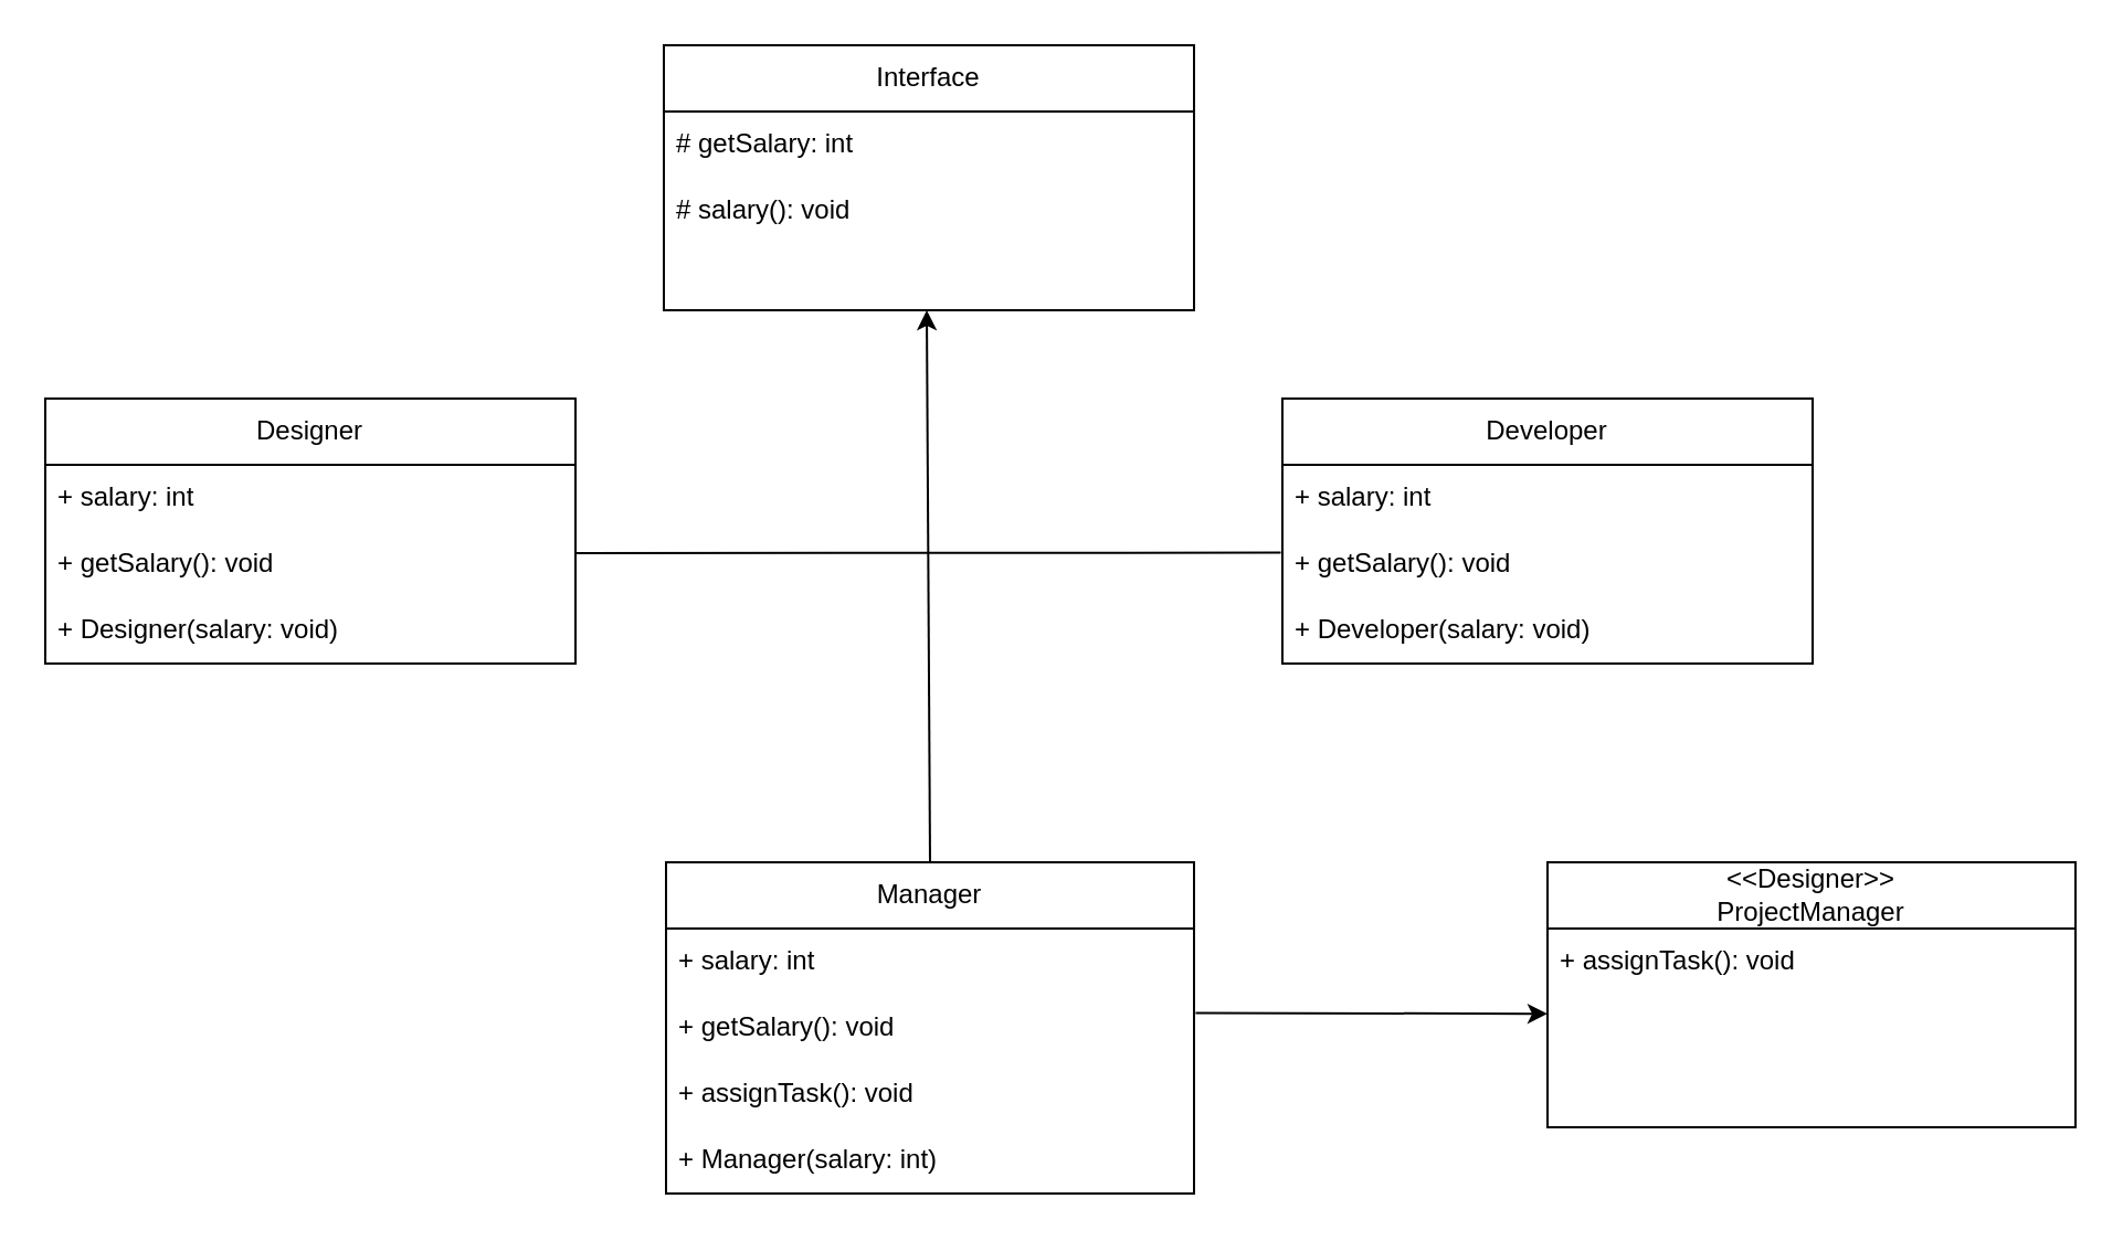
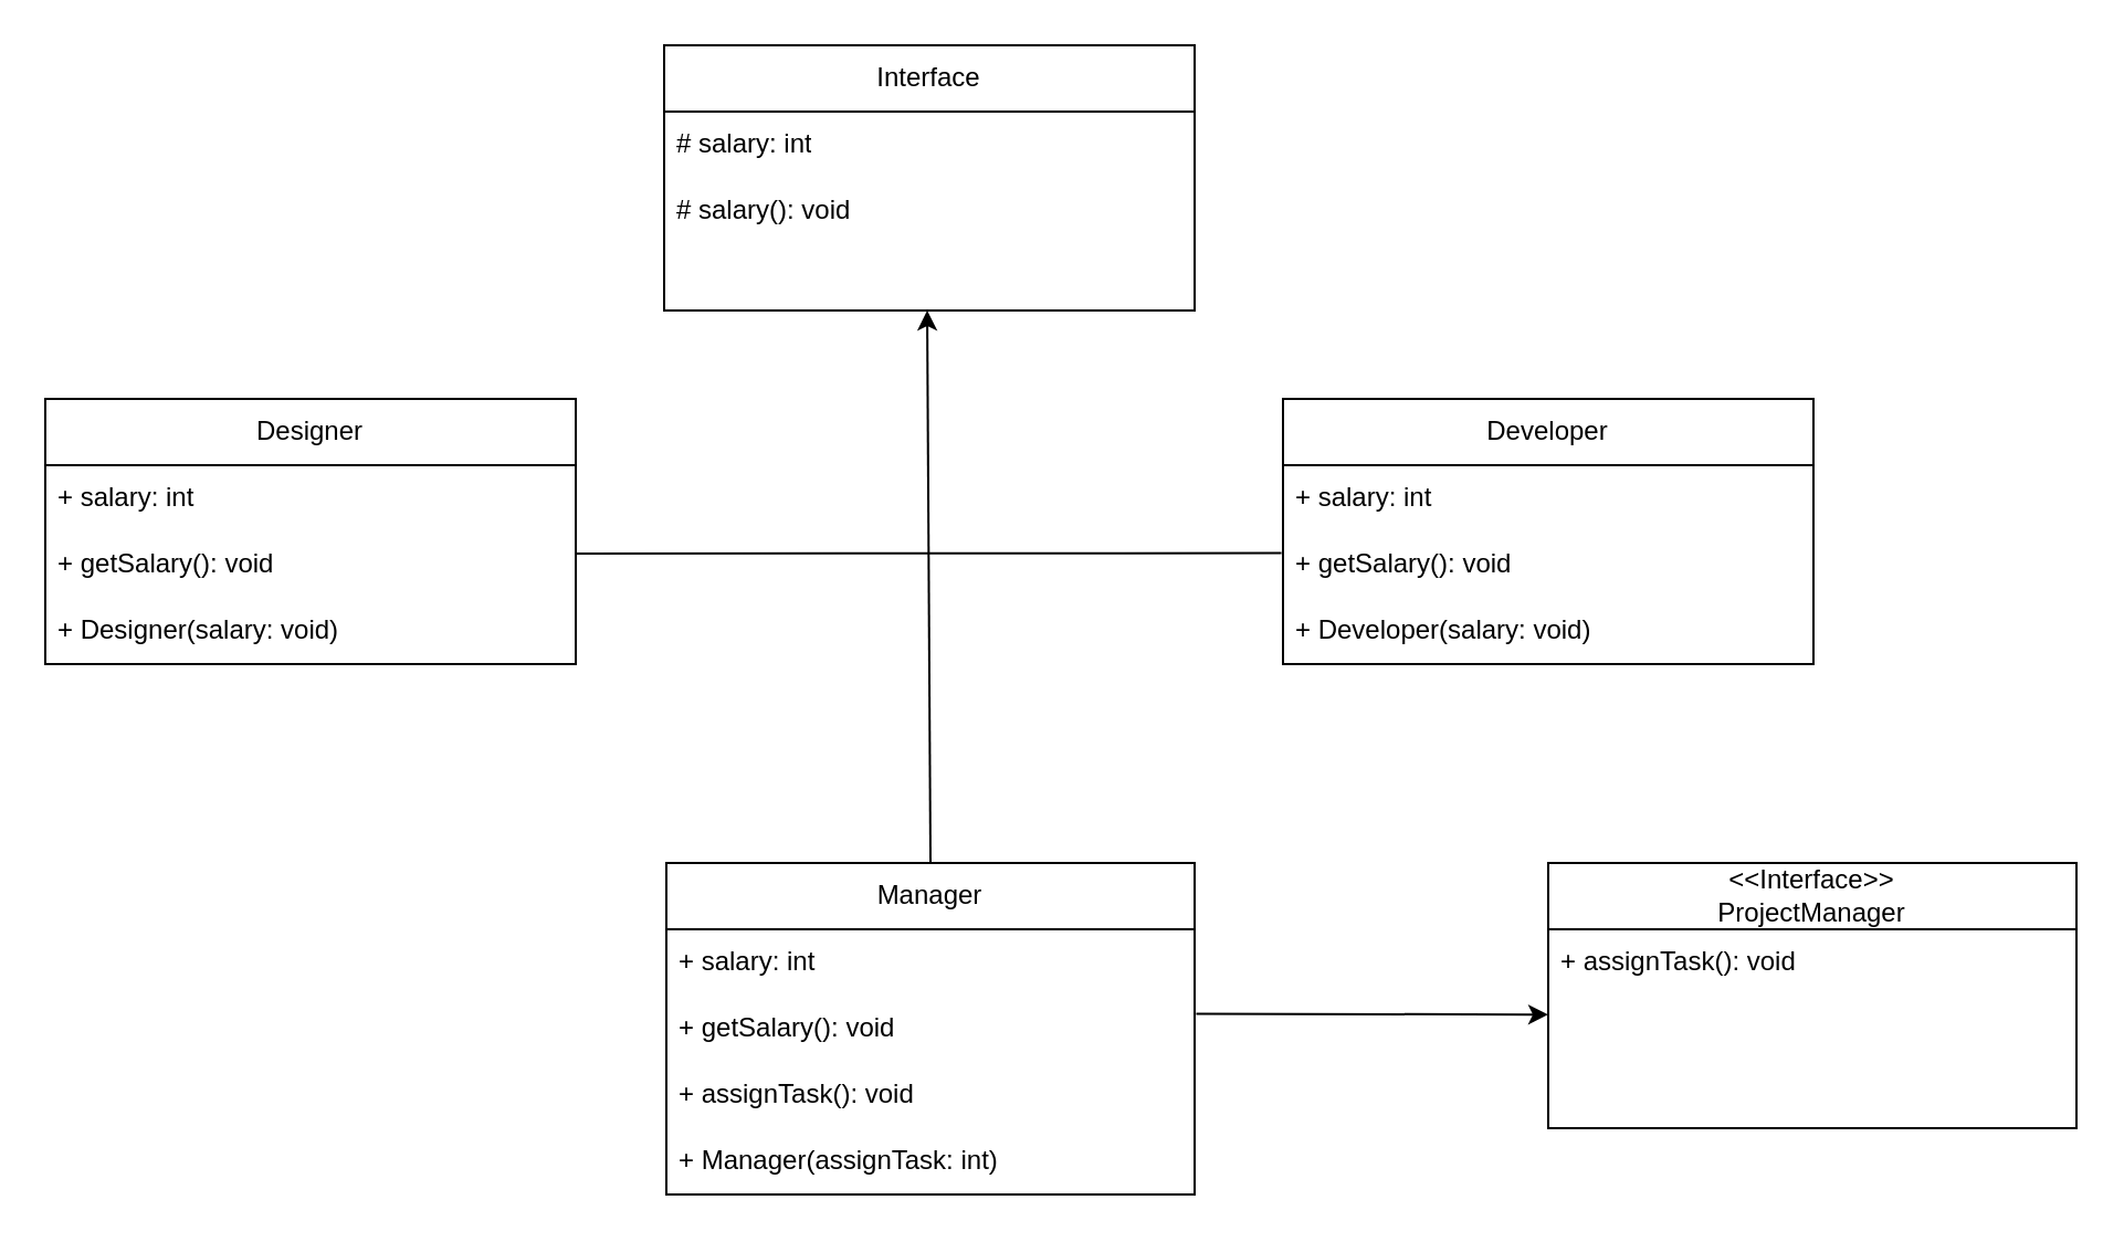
- <mxCell id="3" value="# getSalary: int" style="text;strokeColor=none;fillColor=none;align=left;verticalAlign=middle;spacingLeft=4;spacingRight=4;overflow=hidden;points=[[0,0.5],[1,0.5]];portConstraint=eastwest;rotatable=0;whiteSpace=wrap;html=1;" vertex="1" parent="2"><mxGeometry y="30" width="240" height="30" as="geometry" /></mxCell>
+ <mxCell id="3" value="# salary: int" style="text;strokeColor=none;fillColor=none;align=left;verticalAlign=middle;spacingLeft=4;spacingRight=4;overflow=hidden;points=[[0,0.5],[1,0.5]];portConstraint=eastwest;rotatable=0;whiteSpace=wrap;html=1;" vertex="1" parent="2"><mxGeometry y="30" width="240" height="30" as="geometry" /></mxCell>
- <mxCell id="19" value="&amp;lt;&amp;lt;Designer&amp;gt;&amp;gt;&lt;div&gt;ProjectManager&lt;/div&gt;" style="swimlane;fontStyle=0;childLayout=stackLayout;horizontal=1;startSize=30;horizontalStack=0;resizeParent=1;resizeParentMax=0;resizeLast=0;collapsible=1;marginBottom=0;whiteSpace=wrap;html=1;" vertex="1" parent="1"><mxGeometry x="700" y="390" width="239" height="120" as="geometry" /></mxCell>
+ <mxCell id="19" value="&amp;lt;&amp;lt;Interface&amp;gt;&amp;gt;&lt;div&gt;ProjectManager&lt;/div&gt;" style="swimlane;fontStyle=0;childLayout=stackLayout;horizontal=1;startSize=30;horizontalStack=0;resizeParent=1;resizeParentMax=0;resizeLast=0;collapsible=1;marginBottom=0;whiteSpace=wrap;html=1;" vertex="1" parent="1"><mxGeometry x="700" y="390" width="239" height="120" as="geometry" /></mxCell>
- <mxCell id="18" value="+ Manager(salary: int)" style="text;strokeColor=none;fillColor=none;align=left;verticalAlign=middle;spacingLeft=4;spacingRight=4;overflow=hidden;points=[[0,0.5],[1,0.5]];portConstraint=eastwest;rotatable=0;whiteSpace=wrap;html=1;" vertex="1" parent="14"><mxGeometry y="120" width="239" height="30" as="geometry" /></mxCell>
+ <mxCell id="18" value="+ Manager(assignTask: int)" style="text;strokeColor=none;fillColor=none;align=left;verticalAlign=middle;spacingLeft=4;spacingRight=4;overflow=hidden;points=[[0,0.5],[1,0.5]];portConstraint=eastwest;rotatable=0;whiteSpace=wrap;html=1;" vertex="1" parent="14"><mxGeometry y="120" width="239" height="30" as="geometry" /></mxCell>
